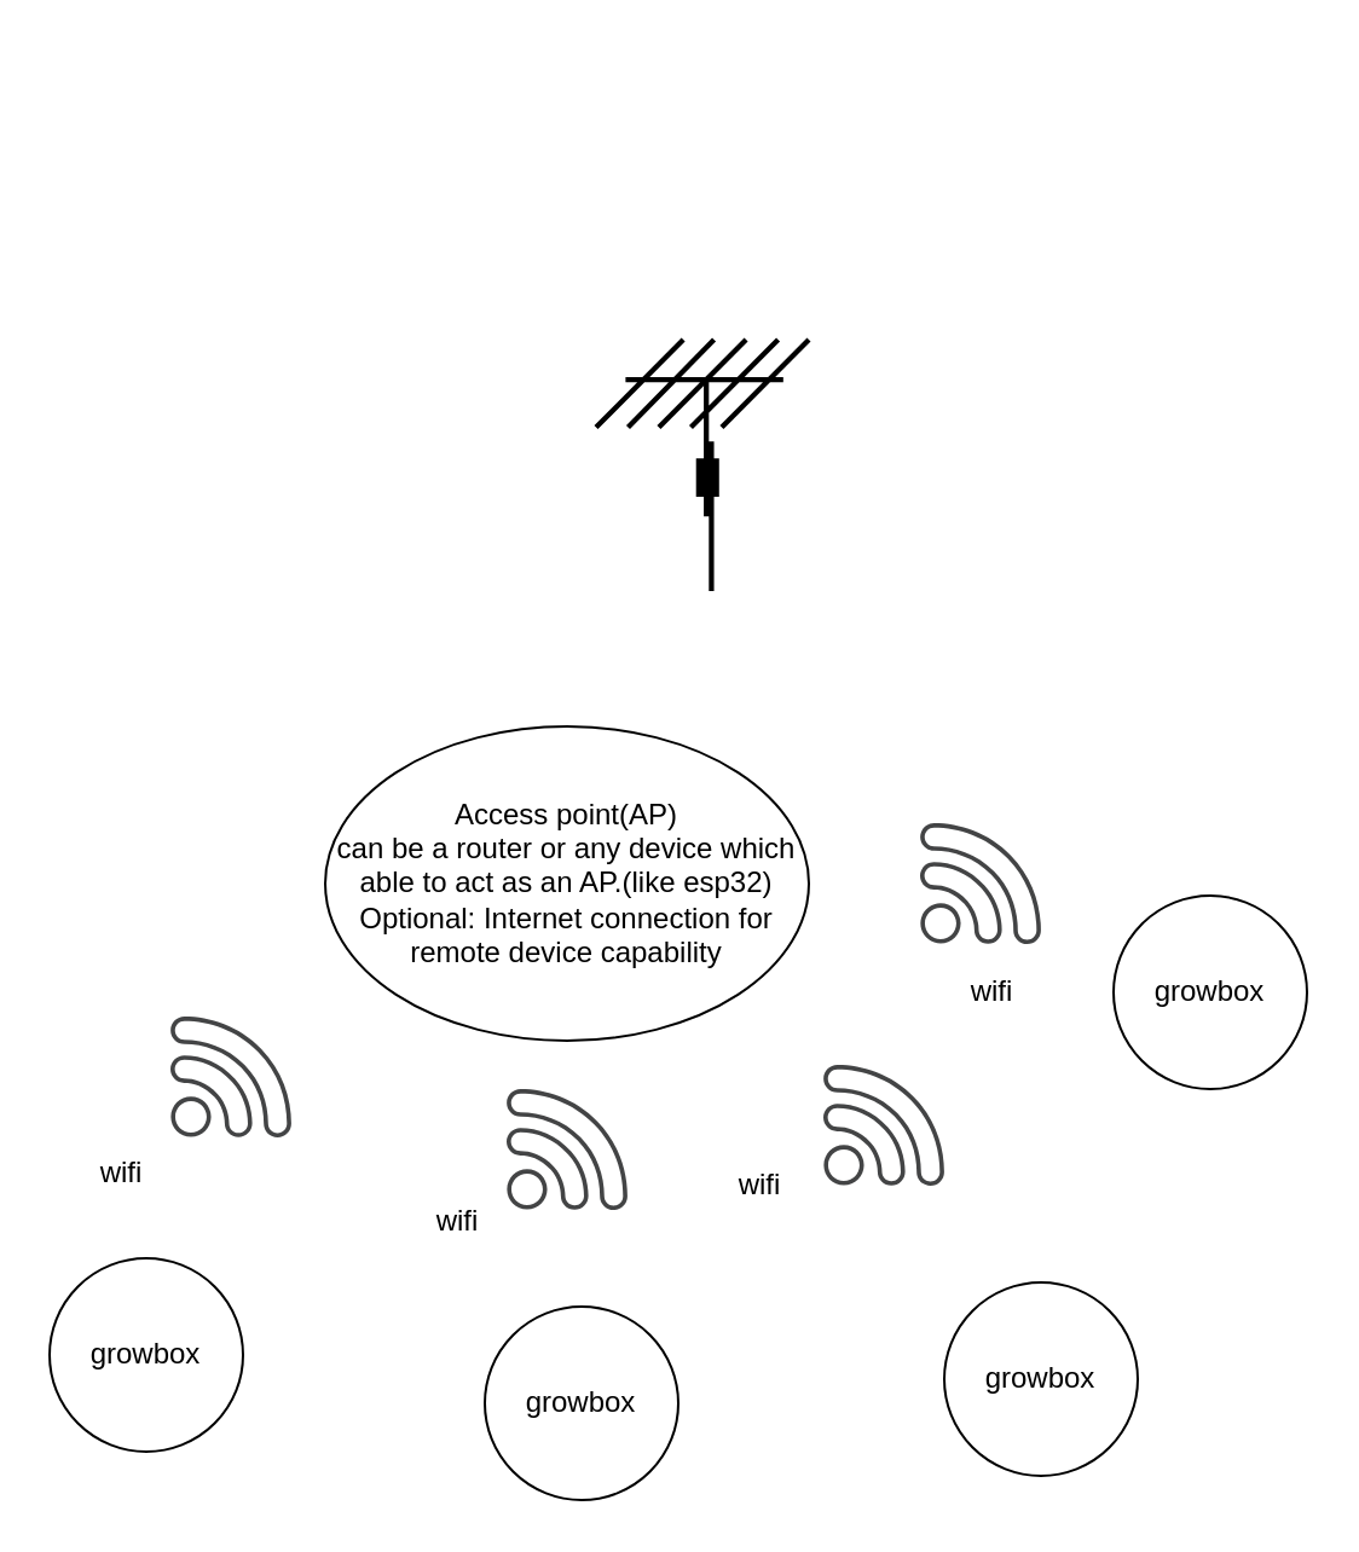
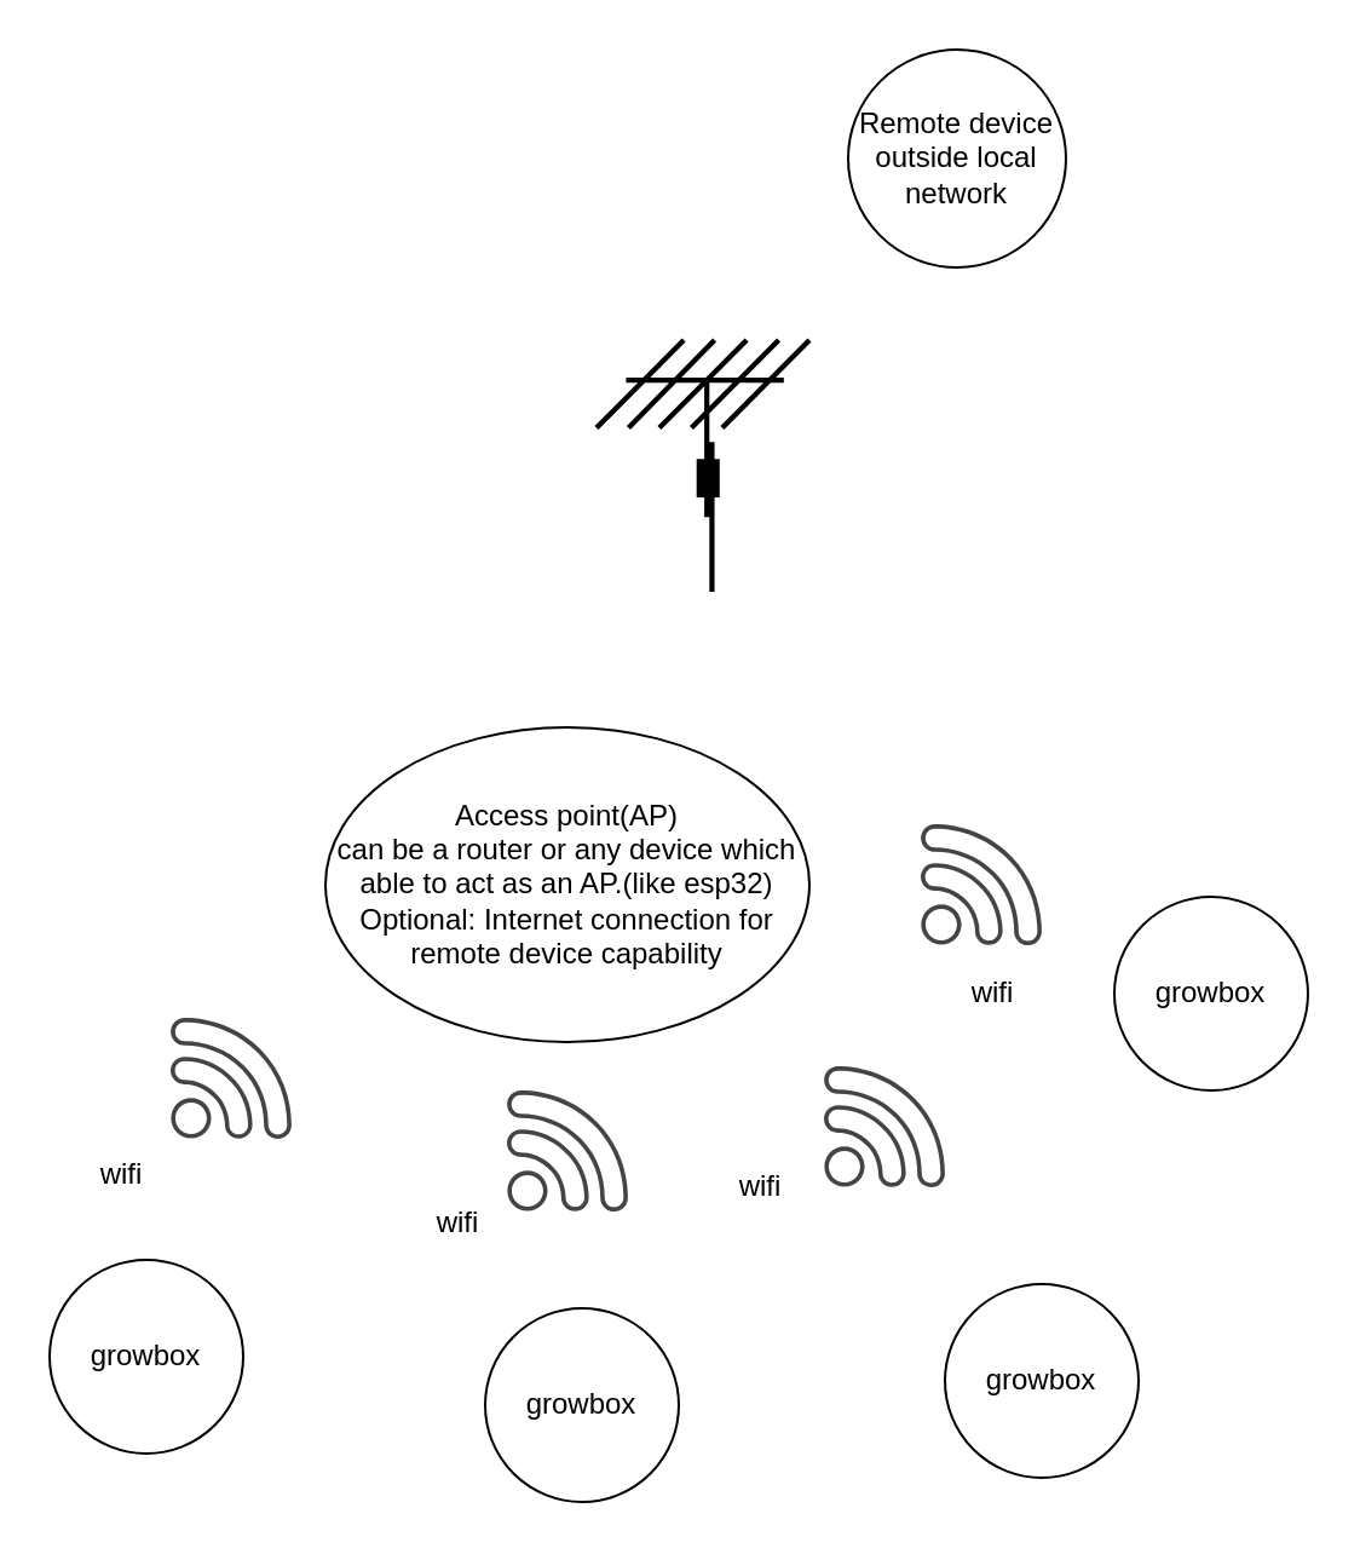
+ <mxCell id="12" value="Remote device outside local network" style="ellipse;whiteSpace=wrap;html=1;aspect=fixed;" vertex="1" parent="1"><mxGeometry x="350" y="20" width="90" height="90" as="geometry" /></mxCell>
